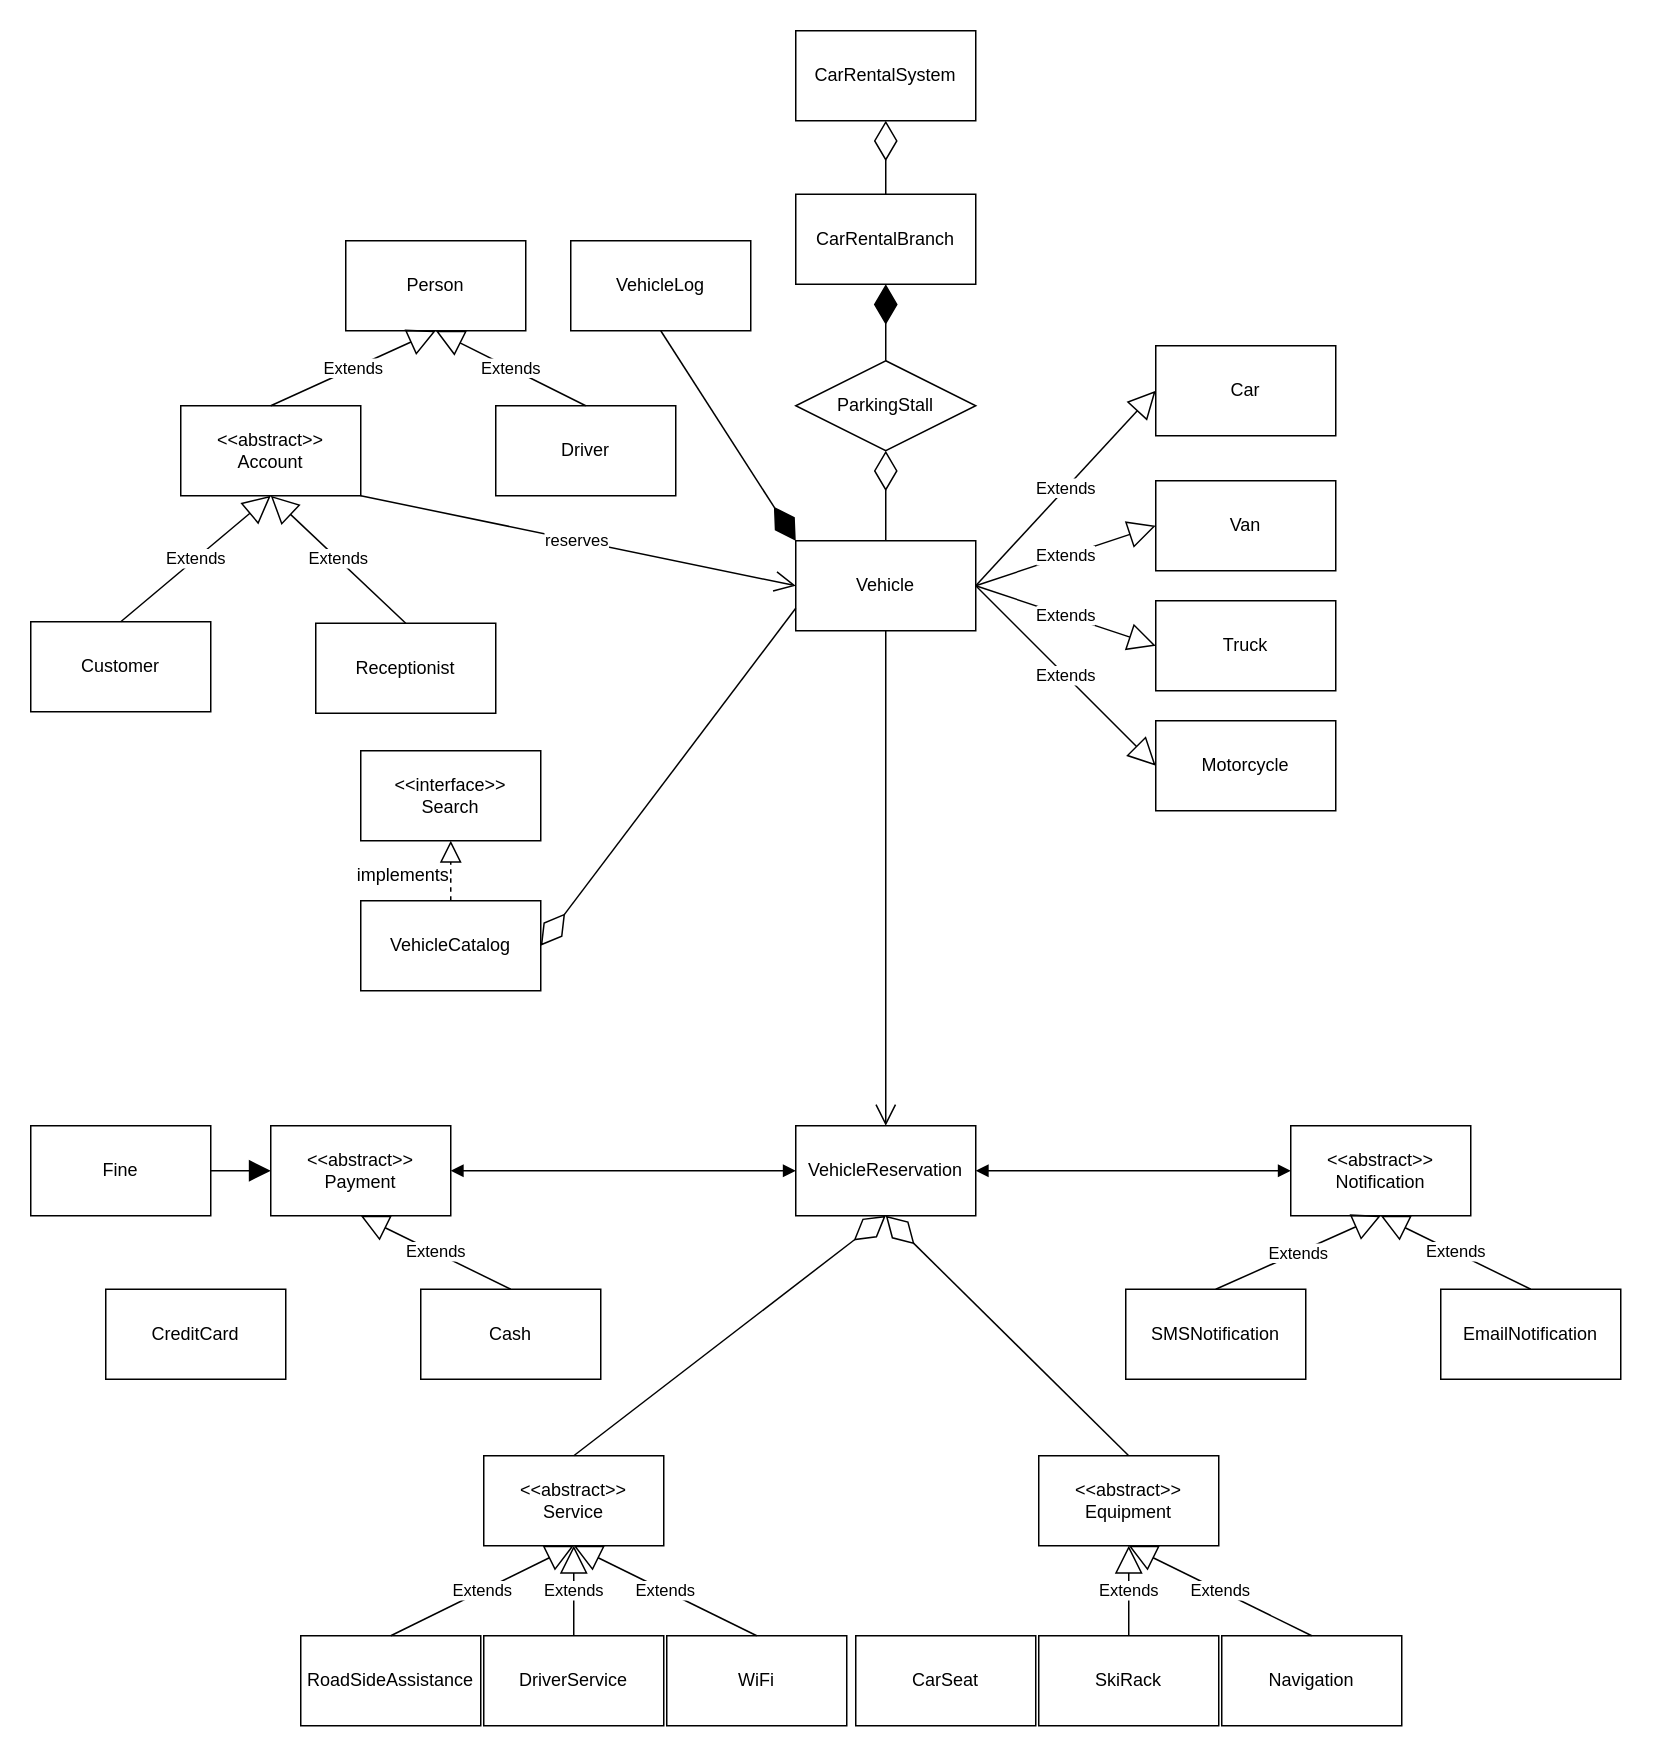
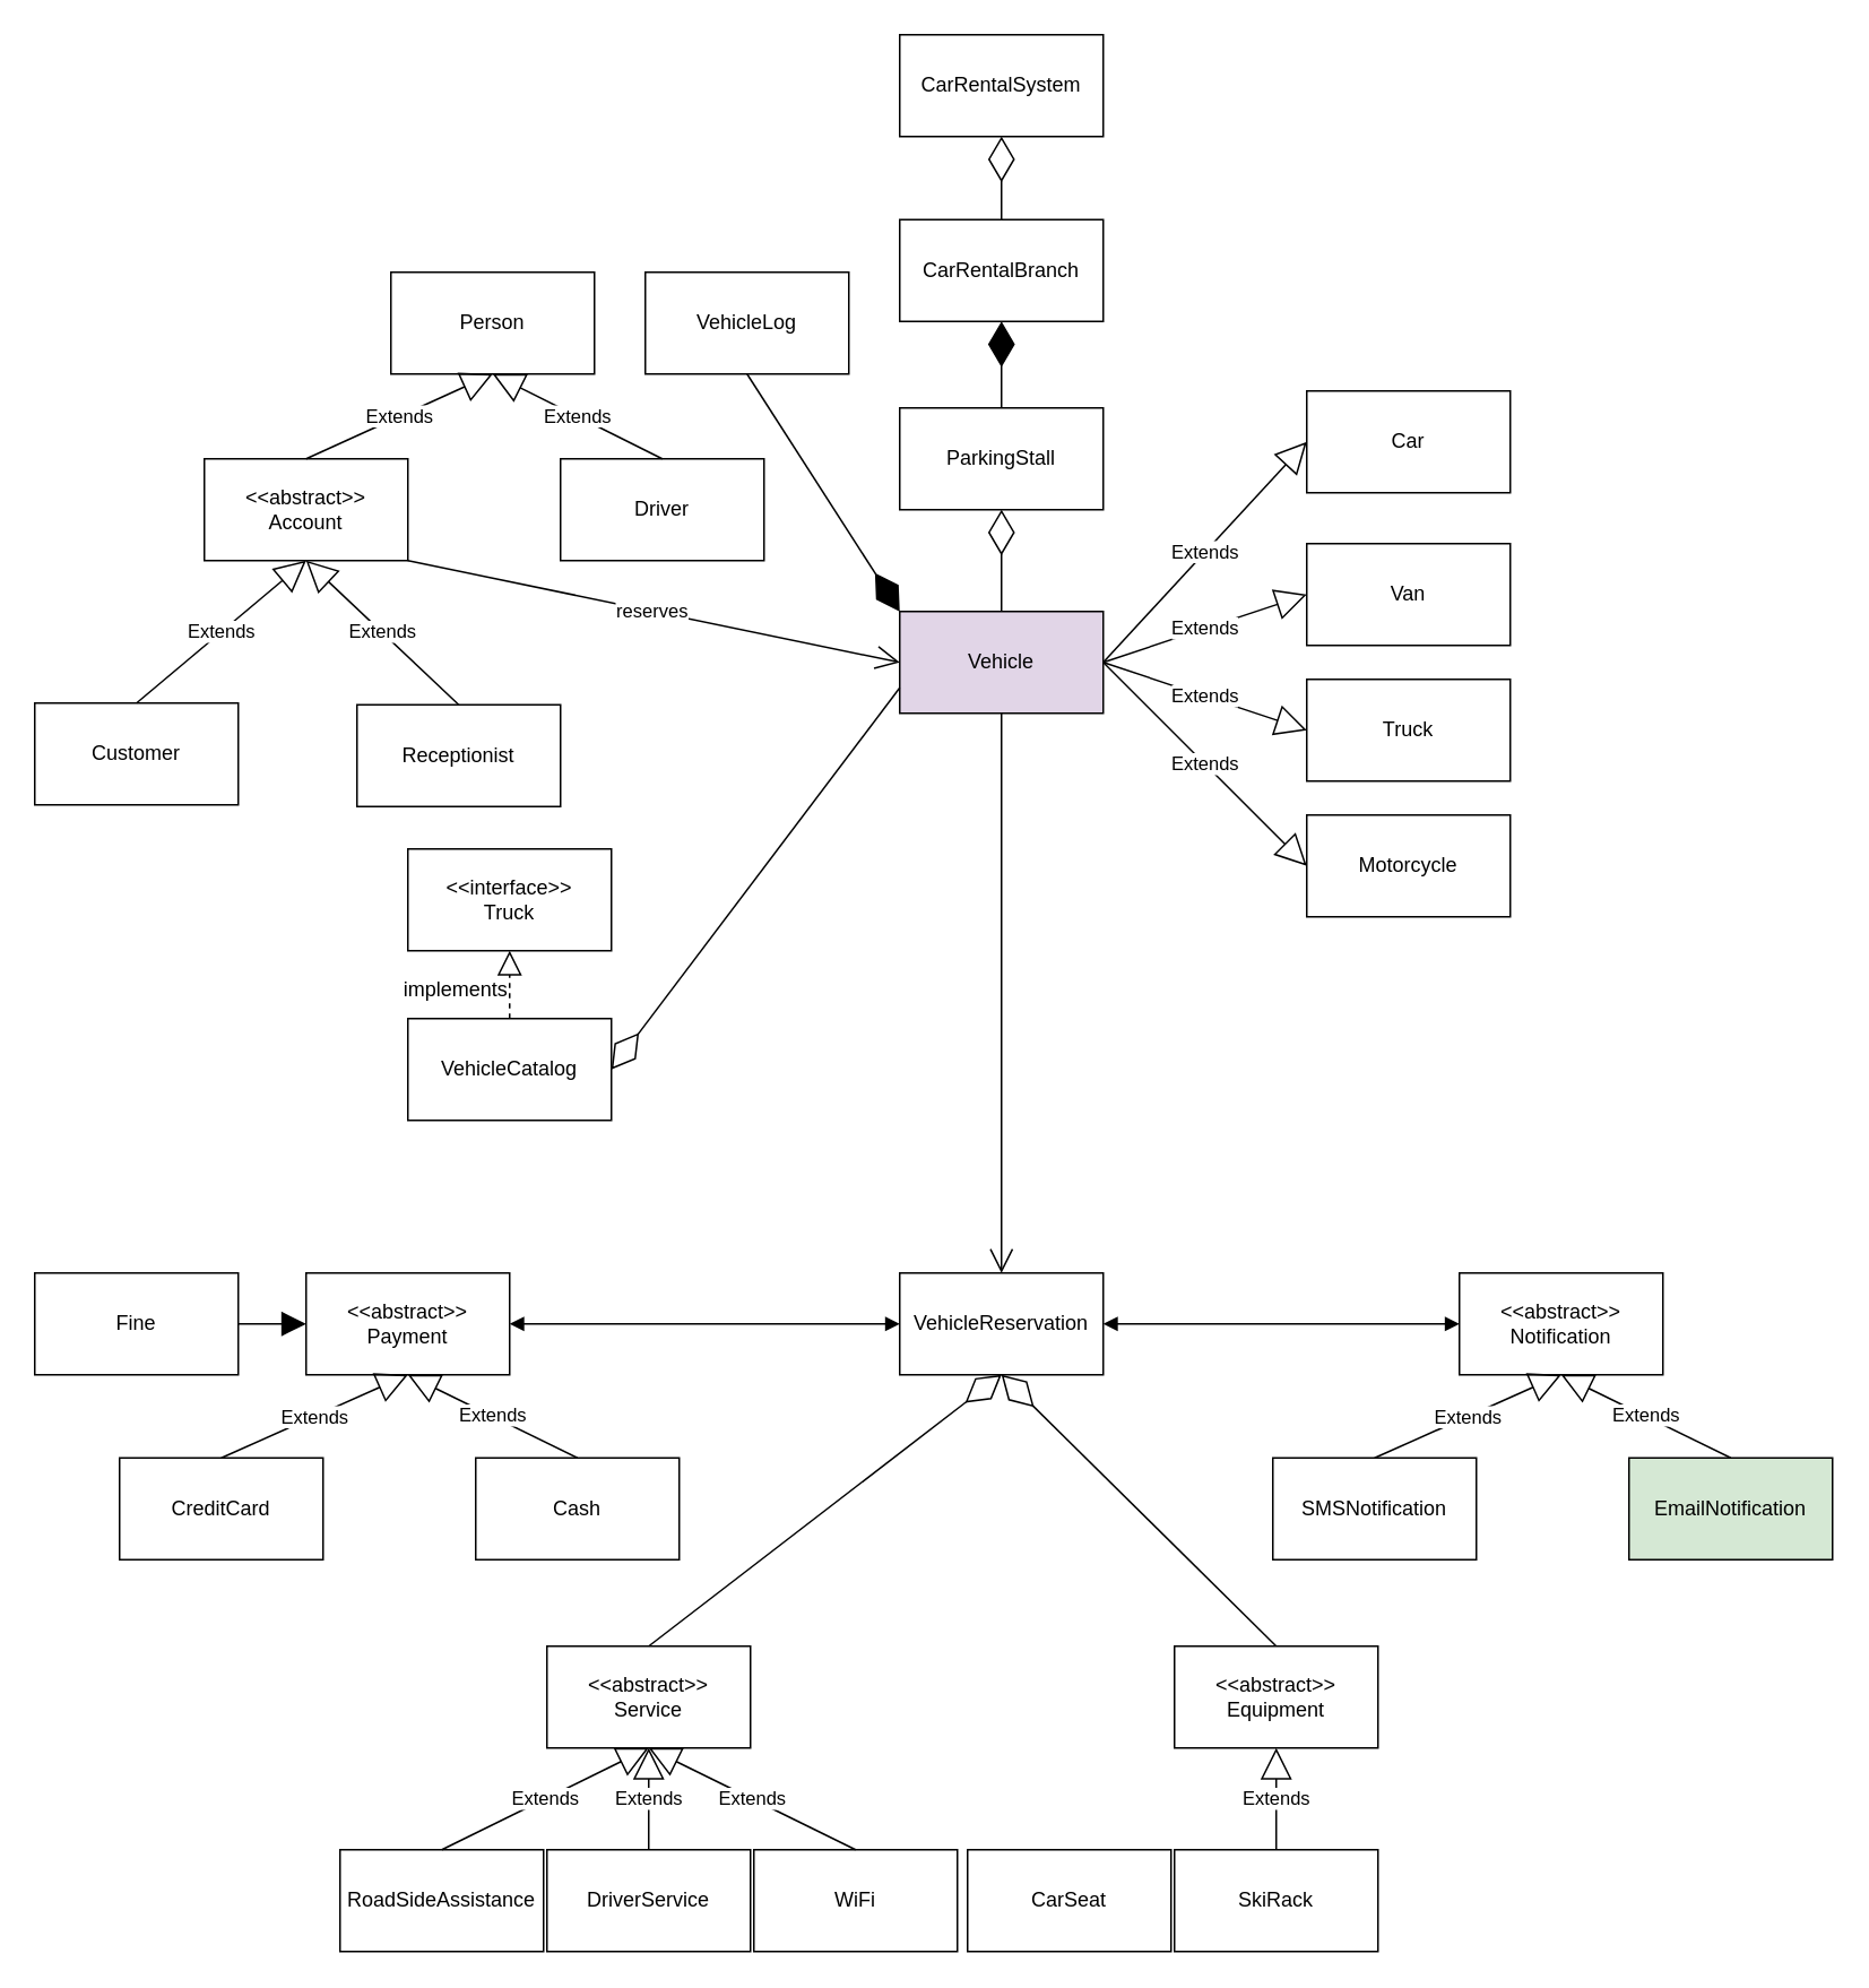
- <mxCell id="5" value="ParkingStall" style="rhombus;whiteSpace=wrap;html=1;" parent="1" vertex="1"><mxGeometry x="530" y="240" width="120" height="60" as="geometry" /></mxCell>
+ <mxCell id="5" value="ParkingStall" style="rounded=0;whiteSpace=wrap;html=1;" parent="1" vertex="1"><mxGeometry x="530" y="240" width="120" height="60" as="geometry" /></mxCell>
- <mxCell id="7" value="Vehicle" style="rounded=0;whiteSpace=wrap;html=1;" parent="1" vertex="1"><mxGeometry x="530" y="360" width="120" height="60" as="geometry" /></mxCell>
+ <mxCell id="7" value="Vehicle" style="rounded=0;whiteSpace=wrap;html=1;fillColor=#e1d5e7;" parent="1" vertex="1"><mxGeometry x="530" y="360" width="120" height="60" as="geometry" /></mxCell>
- <mxCell id="30" value="&amp;lt;&amp;lt;interface&amp;gt;&amp;gt;&lt;br&gt;Search" style="rounded=0;whiteSpace=wrap;html=1;" parent="1" vertex="1"><mxGeometry x="240" y="500" width="120" height="60" as="geometry" /></mxCell>
+ <mxCell id="30" value="&amp;lt;&amp;lt;interface&amp;gt;&amp;gt;&lt;br&gt;Truck" style="rounded=0;whiteSpace=wrap;html=1;" parent="1" vertex="1"><mxGeometry x="240" y="500" width="120" height="60" as="geometry" /></mxCell>
+ <mxCell id="41" value="Extends" style="endArrow=block;endSize=16;endFill=0;html=1;rounded=0;exitX=0.5;exitY=0;exitDx=0;exitDy=0;entryX=0.5;entryY=1;entryDx=0;entryDy=0;" parent="1" source="38" target="37" edge="1"><mxGeometry width="160" relative="1" as="geometry"><mxPoint x="280" y="445" as="sourcePoint" /><mxPoint x="190" y="360" as="targetPoint" /></mxGeometry></mxCell>
- <mxCell id="47" value="EmailNotification" style="rounded=0;whiteSpace=wrap;html=1;" parent="1" vertex="1"><mxGeometry x="960" y="859" width="120" height="60" as="geometry" /></mxCell>
+ <mxCell id="47" value="EmailNotification" style="rounded=0;whiteSpace=wrap;html=1;fillColor=#d5e8d4;" parent="1" vertex="1"><mxGeometry x="960" y="859" width="120" height="60" as="geometry" /></mxCell>
- <mxCell id="65" value="Extends" style="endArrow=block;endSize=16;endFill=0;html=1;rounded=0;entryX=0.5;entryY=1;entryDx=0;entryDy=0;exitX=0.5;exitY=0;exitDx=0;exitDy=0;" parent="1" source="63" target="60" edge="1"><mxGeometry width="160" relative="1" as="geometry"><mxPoint x="769" y="1100" as="sourcePoint" /><mxPoint x="762" y="1040" as="targetPoint" /></mxGeometry></mxCell>
- <mxCell id="63" value="Navigation" style="rounded=0;whiteSpace=wrap;html=1;" parent="1" vertex="1"><mxGeometry x="814" y="1090" width="120" height="60" as="geometry" /></mxCell>
